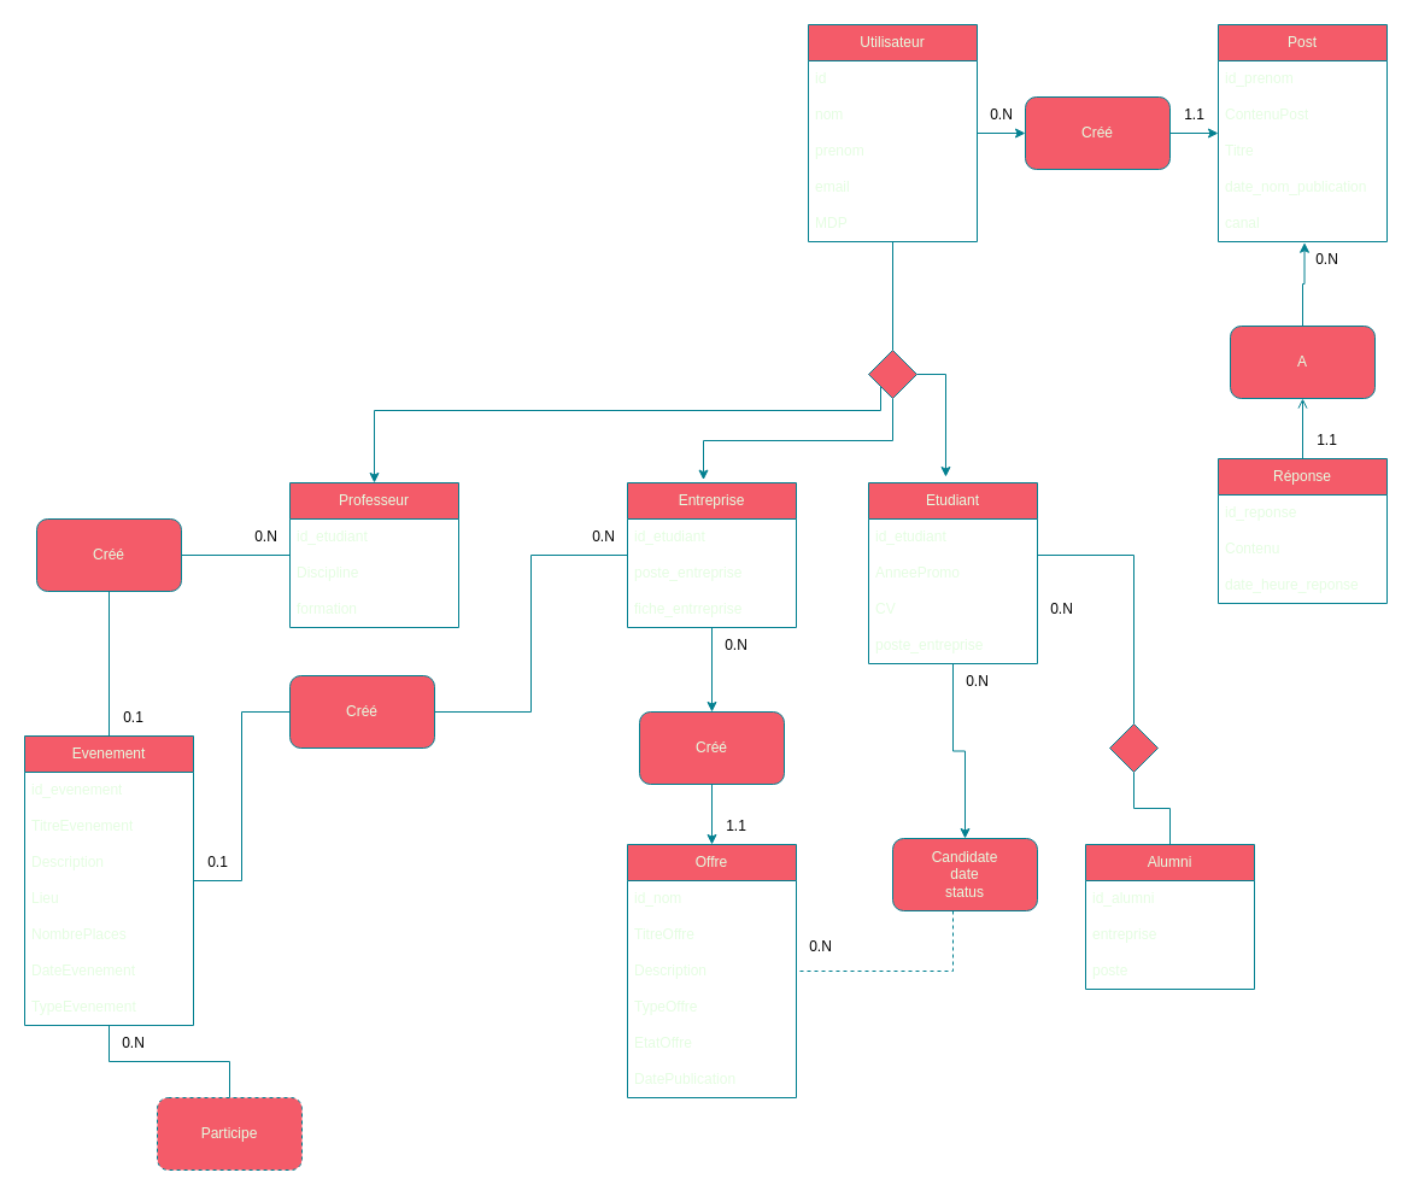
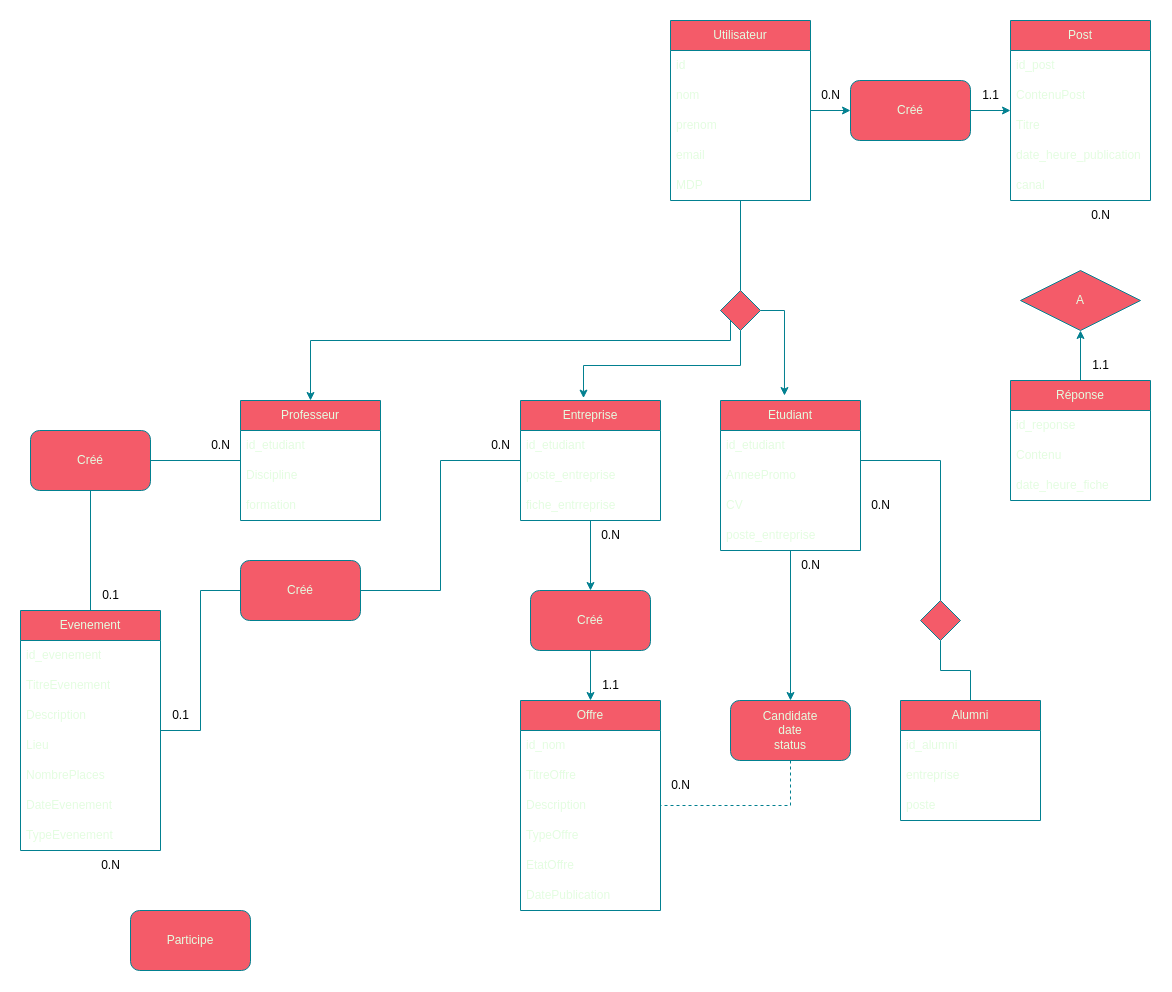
- <mxCell id="49" value="id_prenom" style="text;strokeColor=none;fillColor=none;align=left;verticalAlign=middle;spacingLeft=4;spacingRight=4;overflow=hidden;points=[[0,0.5],[1,0.5]];portConstraint=eastwest;rotatable=0;whiteSpace=wrap;html=1;labelBackgroundColor=none;fontColor=#E4FDE1;" parent="48" vertex="1"><mxGeometry y="30" width="140" height="30" as="geometry" /></mxCell>
+ <mxCell id="49" value="id_post" style="text;strokeColor=none;fillColor=none;align=left;verticalAlign=middle;spacingLeft=4;spacingRight=4;overflow=hidden;points=[[0,0.5],[1,0.5]];portConstraint=eastwest;rotatable=0;whiteSpace=wrap;html=1;labelBackgroundColor=none;fontColor=#E4FDE1;" parent="48" vertex="1"><mxGeometry y="30" width="140" height="30" as="geometry" /></mxCell>
- <mxCell id="52" value="date_nom_publication" style="text;strokeColor=none;fillColor=none;align=left;verticalAlign=middle;spacingLeft=4;spacingRight=4;overflow=hidden;points=[[0,0.5],[1,0.5]];portConstraint=eastwest;rotatable=0;whiteSpace=wrap;html=1;labelBackgroundColor=none;fontColor=#E4FDE1;" parent="48" vertex="1"><mxGeometry y="120" width="140" height="30" as="geometry" /></mxCell>
+ <mxCell id="52" value="date_heure_publication" style="text;strokeColor=none;fillColor=none;align=left;verticalAlign=middle;spacingLeft=4;spacingRight=4;overflow=hidden;points=[[0,0.5],[1,0.5]];portConstraint=eastwest;rotatable=0;whiteSpace=wrap;html=1;labelBackgroundColor=none;fontColor=#E4FDE1;" parent="48" vertex="1"><mxGeometry y="120" width="140" height="30" as="geometry" /></mxCell>
- <mxCell id="62" style="edgeStyle=orthogonalEdgeStyle;rounded=0;orthogonalLoop=1;jettySize=auto;html=1;exitX=0.5;exitY=0;exitDx=0;exitDy=0;entryX=0.511;entryY=1.025;entryDx=0;entryDy=0;entryPerimeter=0;labelBackgroundColor=none;strokeColor=#028090;fontColor=default;" parent="1" source="61" target="53" edge="1"><mxGeometry relative="1" as="geometry" /></mxCell>
- <mxCell id="61" value="A" style="rounded=1;whiteSpace=wrap;html=1;labelBackgroundColor=none;fillColor=#F45B69;strokeColor=#028090;fontColor=#E4FDE1;" parent="1" vertex="1"><mxGeometry x="1020" y="270" width="120" height="60" as="geometry" /></mxCell>
+ <mxCell id="61" value="A" style="rhombus;whiteSpace=wrap;html=1;labelBackgroundColor=none;fillColor=#F45B69;strokeColor=#028090;fontColor=#E4FDE1;" parent="1" vertex="1"><mxGeometry x="1020" y="270" width="120" height="60" as="geometry" /></mxCell>
- <mxCell id="54" style="edgeStyle=orthogonalEdgeStyle;rounded=0;orthogonalLoop=1;jettySize=auto;html=1;exitX=0.5;exitY=0;exitDx=0;exitDy=0;entryX=0.5;entryY=1;entryDx=0;entryDy=0;labelBackgroundColor=none;strokeColor=#028090;fontColor=default;endArrow=open;" parent="1" source="55" target="61" edge="1"><mxGeometry relative="1" as="geometry"><mxPoint x="1260" y="790" as="targetPoint" /></mxGeometry></mxCell>
+ <mxCell id="54" style="edgeStyle=orthogonalEdgeStyle;rounded=0;orthogonalLoop=1;jettySize=auto;html=1;exitX=0.5;exitY=0;exitDx=0;exitDy=0;entryX=0.5;entryY=1;entryDx=0;entryDy=0;labelBackgroundColor=none;strokeColor=#028090;fontColor=default;" parent="1" source="55" target="61" edge="1"><mxGeometry relative="1" as="geometry"><mxPoint x="1260" y="790" as="targetPoint" /></mxGeometry></mxCell>
- <mxCell id="58" value="date_heure_reponse" style="text;strokeColor=none;fillColor=none;align=left;verticalAlign=middle;spacingLeft=4;spacingRight=4;overflow=hidden;points=[[0,0.5],[1,0.5]];portConstraint=eastwest;rotatable=0;whiteSpace=wrap;html=1;labelBackgroundColor=none;fontColor=#E4FDE1;" parent="55" vertex="1"><mxGeometry y="90" width="140" height="30" as="geometry" /></mxCell>
+ <mxCell id="58" value="date_heure_fiche" style="text;strokeColor=none;fillColor=none;align=left;verticalAlign=middle;spacingLeft=4;spacingRight=4;overflow=hidden;points=[[0,0.5],[1,0.5]];portConstraint=eastwest;rotatable=0;whiteSpace=wrap;html=1;labelBackgroundColor=none;fontColor=#E4FDE1;" parent="55" vertex="1"><mxGeometry y="90" width="140" height="30" as="geometry" /></mxCell>
- <mxCell id="71" value="Candidate&lt;div&gt;date&lt;/div&gt;&lt;div&gt;status&lt;/div&gt;" style="rounded=1;whiteSpace=wrap;html=1;labelBackgroundColor=none;fillColor=#F45B69;strokeColor=#028090;fontColor=#E4FDE1;" parent="1" vertex="1"><mxGeometry x="740" y="695" width="120" height="60" as="geometry" /></mxCell>
+ <mxCell id="71" value="Candidate&lt;div&gt;date&lt;/div&gt;&lt;div&gt;status&lt;/div&gt;" style="rounded=1;whiteSpace=wrap;html=1;labelBackgroundColor=none;fillColor=#F45B69;strokeColor=#028090;fontColor=#E4FDE1;" parent="1" vertex="1"><mxGeometry x="730" y="700" width="120" height="60" as="geometry" /></mxCell>
- <mxCell id="2" style="edgeStyle=orthogonalEdgeStyle;rounded=0;orthogonalLoop=1;jettySize=auto;html=1;strokeColor=#028090;fontColor=#E4FDE1;fillColor=#F45B69;endArrow=none;endFill=0;" parent="1" source="69" target="40" edge="1"><mxGeometry relative="1" as="geometry" /></mxCell>
- <mxCell id="69" value="Participe" style="rounded=1;whiteSpace=wrap;html=1;labelBackgroundColor=none;fillColor=#F45B69;strokeColor=#028090;fontColor=#E4FDE1;dashed=1;" parent="1" vertex="1"><mxGeometry x="130" y="910" width="120" height="60" as="geometry" /></mxCell>
+ <mxCell id="69" value="Participe" style="rounded=1;whiteSpace=wrap;html=1;labelBackgroundColor=none;fillColor=#F45B69;strokeColor=#028090;fontColor=#E4FDE1;" parent="1" vertex="1"><mxGeometry x="130" y="910" width="120" height="60" as="geometry" /></mxCell>
